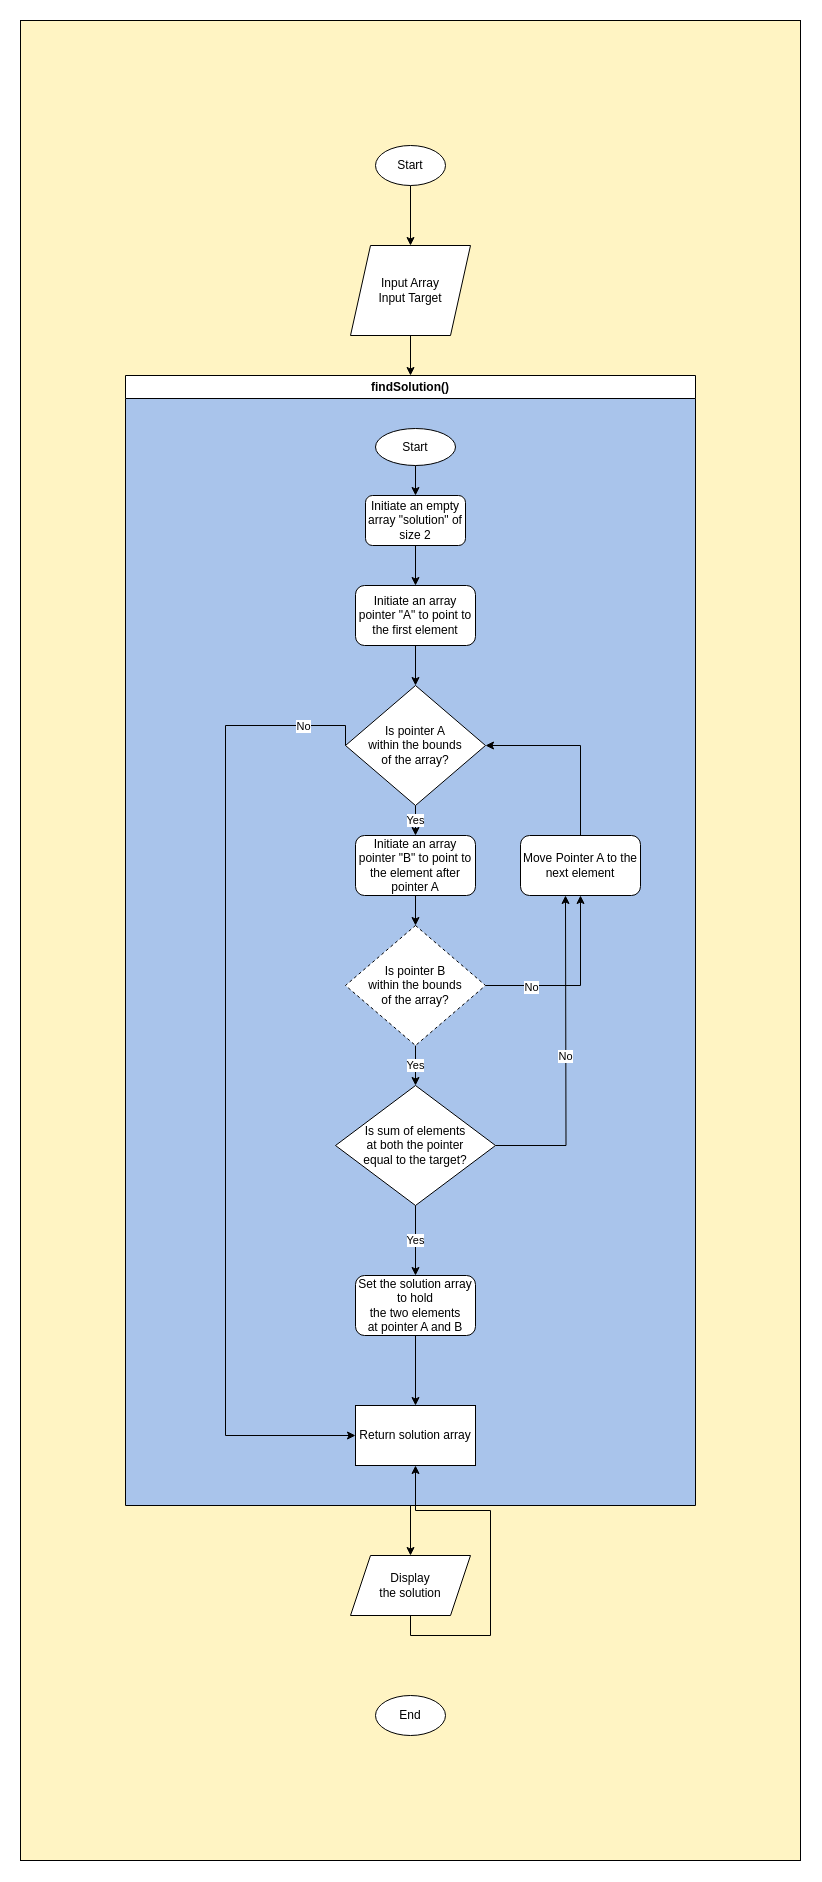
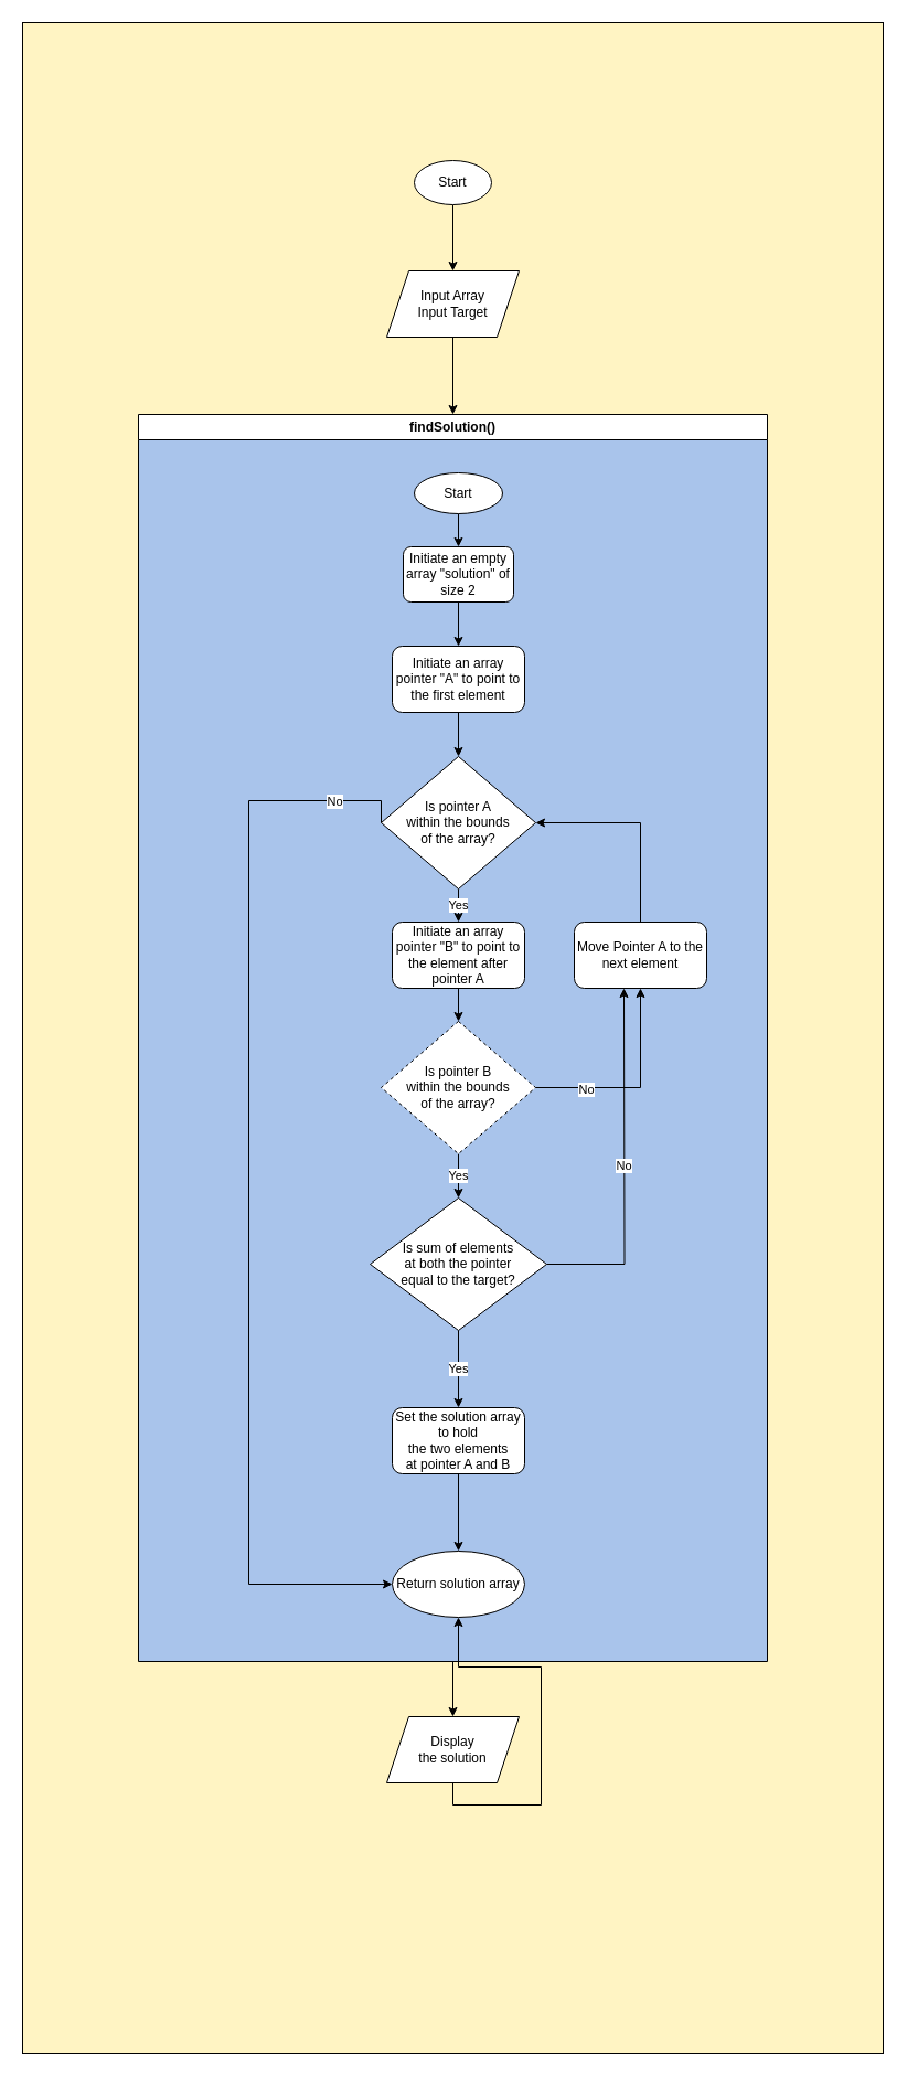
- <mxCell id="4" value="Input Array&lt;div&gt;Input Target&lt;/div&gt;" style="shape=parallelogram;perimeter=parallelogramPerimeter;whiteSpace=wrap;html=1;fixedSize=1;" vertex="1" parent="1"><mxGeometry x="350" y="245" width="120" height="90" as="geometry" /></mxCell>
+ <mxCell id="4" value="Input Array&lt;div&gt;Input Target&lt;/div&gt;" style="shape=parallelogram;perimeter=parallelogramPerimeter;whiteSpace=wrap;html=1;fixedSize=1;" vertex="1" parent="1"><mxGeometry x="350" y="245" width="120" height="60" as="geometry" /></mxCell>
- <mxCell id="30" value="Return solution array" style="whiteSpace=wrap;html=1;rounded=0;" vertex="1" parent="6"><mxGeometry x="230" y="1030" width="120" height="60" as="geometry" /></mxCell>
+ <mxCell id="30" value="Return solution array" style="ellipse;whiteSpace=wrap;html=1;" vertex="1" parent="6"><mxGeometry x="230" y="1030" width="120" height="60" as="geometry" /></mxCell>
- <mxCell id="35" value="End" style="ellipse;whiteSpace=wrap;html=1;" vertex="1" parent="1"><mxGeometry x="375" y="1695" width="70" height="40" as="geometry" /></mxCell>
